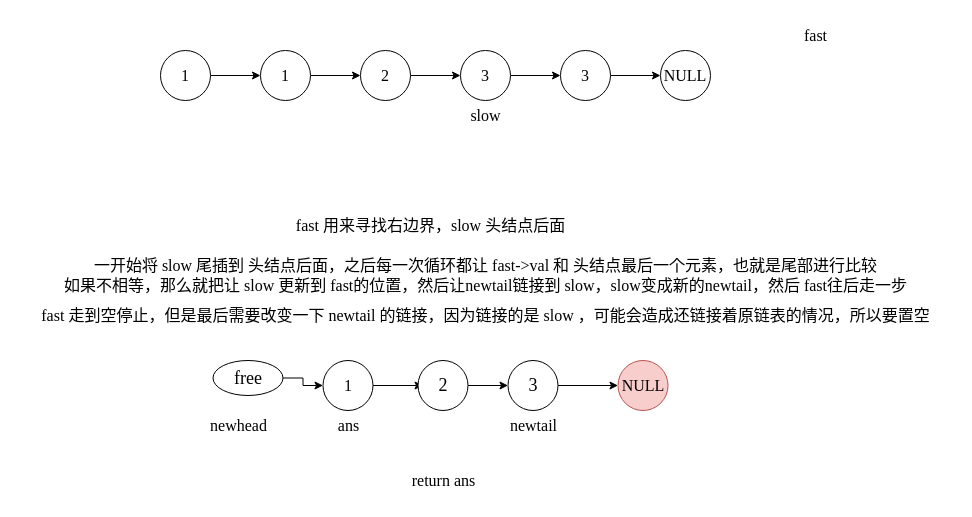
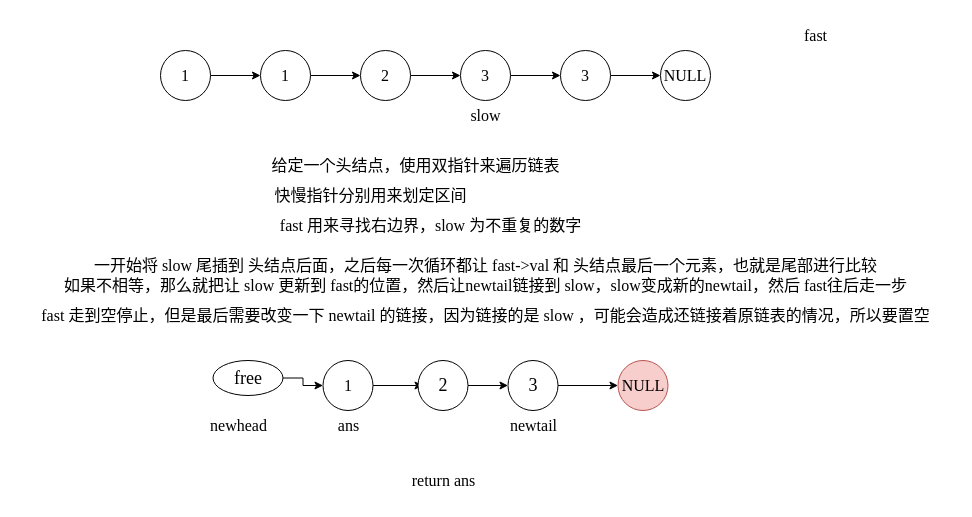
+ <mxCell id="15" value="给定一个头结点，使用双指针来遍历链表" style="text;html=1;align=center;verticalAlign=middle;resizable=0;points=[];autosize=1;strokeColor=none;fillColor=none;fontSize=16;fontFamily=Comic Sans MS;" vertex="1" parent="1"><mxGeometry x="260" y="150" width="310" height="30" as="geometry" /></mxCell>
+ <mxCell id="18" value="快慢指针分别用来划定区间" style="text;html=1;align=center;verticalAlign=middle;resizable=0;points=[];autosize=1;strokeColor=none;fillColor=none;fontSize=16;fontFamily=Comic Sans MS;" vertex="1" parent="1"><mxGeometry x="260" y="180" width="220" height="30" as="geometry" /></mxCell>
- <mxCell id="19" value="fast 用来寻找右边界，slow 头结点后面" style="text;html=1;align=center;verticalAlign=middle;resizable=0;points=[];autosize=1;strokeColor=none;fillColor=none;fontSize=16;fontFamily=Comic Sans MS;" vertex="1" parent="1"><mxGeometry x="260" y="210" width="340" height="30" as="geometry" /></mxCell>
+ <mxCell id="19" value="fast 用来寻找右边界，slow 为不重复的数字" style="text;html=1;align=center;verticalAlign=middle;resizable=0;points=[];autosize=1;strokeColor=none;fillColor=none;fontSize=16;fontFamily=Comic Sans MS;" vertex="1" parent="1"><mxGeometry x="260" y="210" width="340" height="30" as="geometry" /></mxCell>
